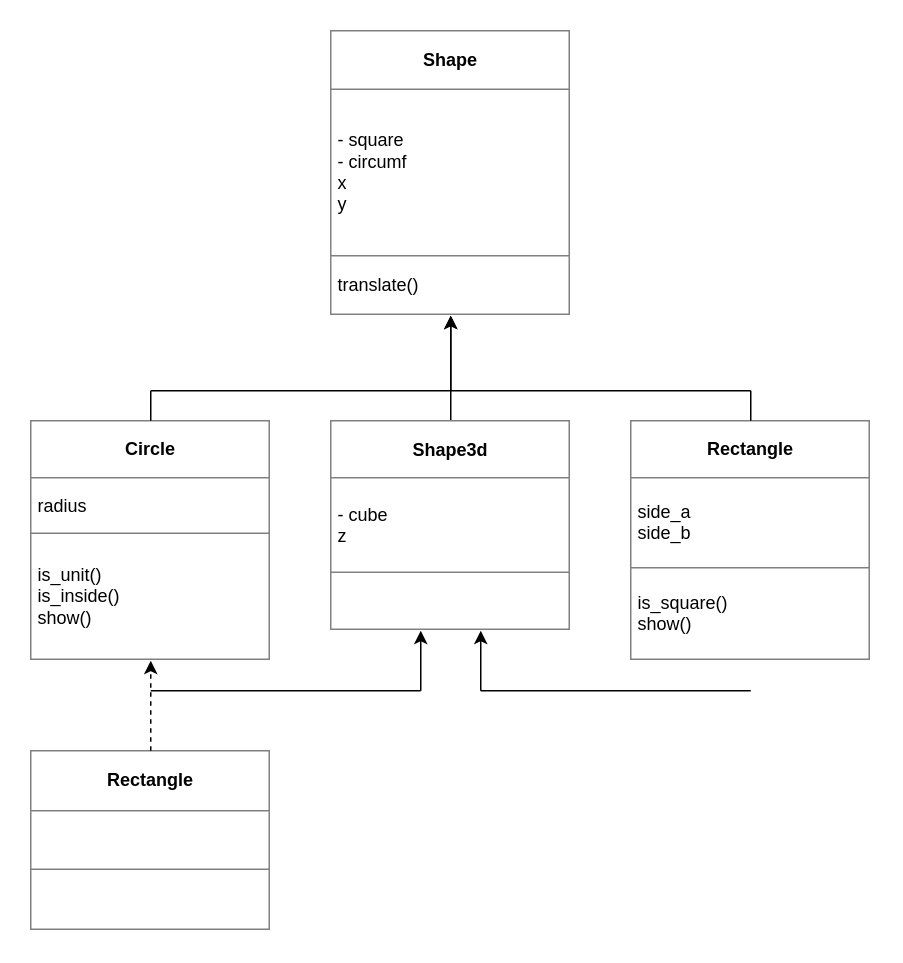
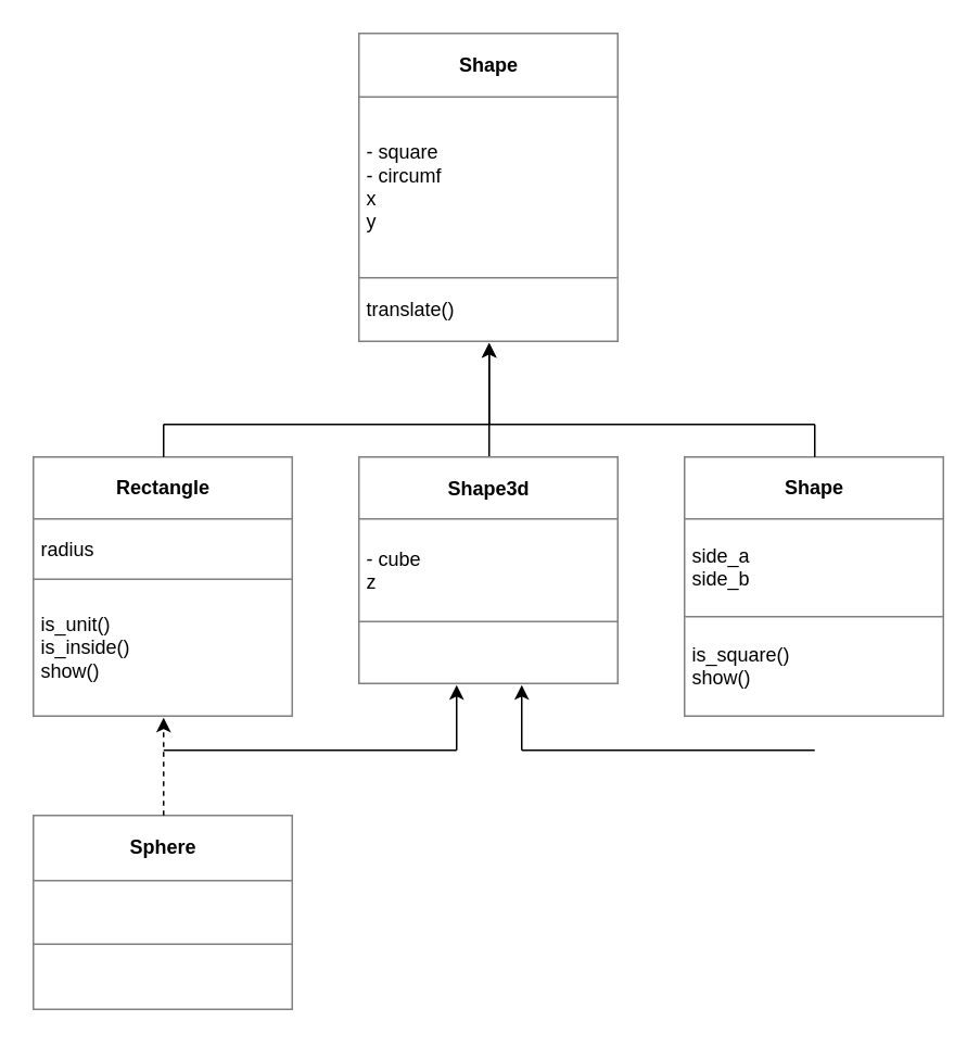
- <mxCell id="3" value="&lt;table border=&quot;1&quot; width=&quot;100%&quot; height=&quot;100%&quot; cellpadding=&quot;4&quot; style=&quot;width:100%;height:100%;border-collapse:collapse;&quot;&gt;&lt;tbody&gt;&lt;tr&gt;&lt;th align=&quot;center&quot;&gt;Circle&lt;/th&gt;&lt;/tr&gt;&lt;tr&gt;&lt;td&gt;radius&lt;span style=&quot;white-space: pre;&quot;&gt; &lt;/span&gt;&lt;span style=&quot;white-space: pre;&quot;&gt; &lt;/span&gt;&lt;/td&gt;&lt;/tr&gt;&lt;tr&gt;&lt;td&gt;is_unit()&lt;br&gt;is_inside()&lt;br&gt;show()&lt;/td&gt;&lt;/tr&gt;&lt;/tbody&gt;&lt;/table&gt;" style="text;html=1;strokeColor=none;fillColor=none;overflow=fill;" parent="1" vertex="1"><mxGeometry x="20" y="280" width="160" height="160" as="geometry" /></mxCell>
+ <mxCell id="3" value="&lt;table border=&quot;1&quot; width=&quot;100%&quot; height=&quot;100%&quot; cellpadding=&quot;4&quot; style=&quot;width:100%;height:100%;border-collapse:collapse;&quot;&gt;&lt;tbody&gt;&lt;tr&gt;&lt;th align=&quot;center&quot;&gt;Rectangle&lt;/th&gt;&lt;/tr&gt;&lt;tr&gt;&lt;td&gt;radius&lt;span style=&quot;white-space: pre;&quot;&gt; &lt;/span&gt;&lt;span style=&quot;white-space: pre;&quot;&gt; &lt;/span&gt;&lt;/td&gt;&lt;/tr&gt;&lt;tr&gt;&lt;td&gt;is_unit()&lt;br&gt;is_inside()&lt;br&gt;show()&lt;/td&gt;&lt;/tr&gt;&lt;/tbody&gt;&lt;/table&gt;" style="text;html=1;strokeColor=none;fillColor=none;overflow=fill;" parent="1" vertex="1"><mxGeometry x="20" y="280" width="160" height="160" as="geometry" /></mxCell>
- <mxCell id="4" value="&lt;table border=&quot;1&quot; width=&quot;100%&quot; height=&quot;100%&quot; cellpadding=&quot;4&quot; style=&quot;width:100%;height:100%;border-collapse:collapse;&quot;&gt;&lt;tbody&gt;&lt;tr&gt;&lt;th align=&quot;center&quot;&gt;Rectangle&lt;/th&gt;&lt;/tr&gt;&lt;tr&gt;&lt;td&gt;side_a&lt;span style=&quot;white-space: pre;&quot;&gt; &lt;/span&gt;&lt;span style=&quot;white-space: pre;&quot;&gt; &lt;/span&gt;&lt;br&gt;side_b&lt;span style=&quot;white-space: pre;&quot;&gt; &lt;/span&gt;&lt;span style=&quot;white-space: pre;&quot;&gt; &lt;/span&gt;&lt;/td&gt;&lt;/tr&gt;&lt;tr&gt;&lt;td&gt;is_square()&lt;br&gt;show()&lt;/td&gt;&lt;/tr&gt;&lt;/tbody&gt;&lt;/table&gt;" style="text;html=1;strokeColor=none;fillColor=none;overflow=fill;" parent="1" vertex="1"><mxGeometry x="420" y="280" width="160" height="160" as="geometry" /></mxCell>
+ <mxCell id="4" value="&lt;table border=&quot;1&quot; width=&quot;100%&quot; height=&quot;100%&quot; cellpadding=&quot;4&quot; style=&quot;width:100%;height:100%;border-collapse:collapse;&quot;&gt;&lt;tbody&gt;&lt;tr&gt;&lt;th align=&quot;center&quot;&gt;Shape&lt;/th&gt;&lt;/tr&gt;&lt;tr&gt;&lt;td&gt;side_a&lt;span style=&quot;white-space: pre;&quot;&gt; &lt;/span&gt;&lt;span style=&quot;white-space: pre;&quot;&gt; &lt;/span&gt;&lt;br&gt;side_b&lt;span style=&quot;white-space: pre;&quot;&gt; &lt;/span&gt;&lt;span style=&quot;white-space: pre;&quot;&gt; &lt;/span&gt;&lt;/td&gt;&lt;/tr&gt;&lt;tr&gt;&lt;td&gt;is_square()&lt;br&gt;show()&lt;/td&gt;&lt;/tr&gt;&lt;/tbody&gt;&lt;/table&gt;" style="text;html=1;strokeColor=none;fillColor=none;overflow=fill;" parent="1" vertex="1"><mxGeometry x="420" y="280" width="160" height="160" as="geometry" /></mxCell>
- <mxCell id="8" value="&lt;table border=&quot;1&quot; width=&quot;100%&quot; height=&quot;100%&quot; cellpadding=&quot;4&quot; style=&quot;width:100%;height:100%;border-collapse:collapse;&quot;&gt;&lt;tbody&gt;&lt;tr&gt;&lt;th align=&quot;center&quot;&gt;Rectangle&lt;/th&gt;&lt;/tr&gt;&lt;tr&gt;&lt;td&gt;&lt;br&gt;&lt;/td&gt;&lt;/tr&gt;&lt;tr&gt;&lt;td&gt;&lt;br&gt;&lt;/td&gt;&lt;/tr&gt;&lt;/tbody&gt;&lt;/table&gt;" style="text;html=1;strokeColor=none;fillColor=none;overflow=fill;" parent="1" vertex="1"><mxGeometry x="20" y="500" width="160" height="120" as="geometry" /></mxCell>
+ <mxCell id="8" value="&lt;table border=&quot;1&quot; width=&quot;100%&quot; height=&quot;100%&quot; cellpadding=&quot;4&quot; style=&quot;width:100%;height:100%;border-collapse:collapse;&quot;&gt;&lt;tbody&gt;&lt;tr&gt;&lt;th align=&quot;center&quot;&gt;Sphere&lt;/th&gt;&lt;/tr&gt;&lt;tr&gt;&lt;td&gt;&lt;br&gt;&lt;/td&gt;&lt;/tr&gt;&lt;tr&gt;&lt;td&gt;&lt;br&gt;&lt;/td&gt;&lt;/tr&gt;&lt;/tbody&gt;&lt;/table&gt;" style="text;html=1;strokeColor=none;fillColor=none;overflow=fill;" parent="1" vertex="1"><mxGeometry x="20" y="500" width="160" height="120" as="geometry" /></mxCell>
